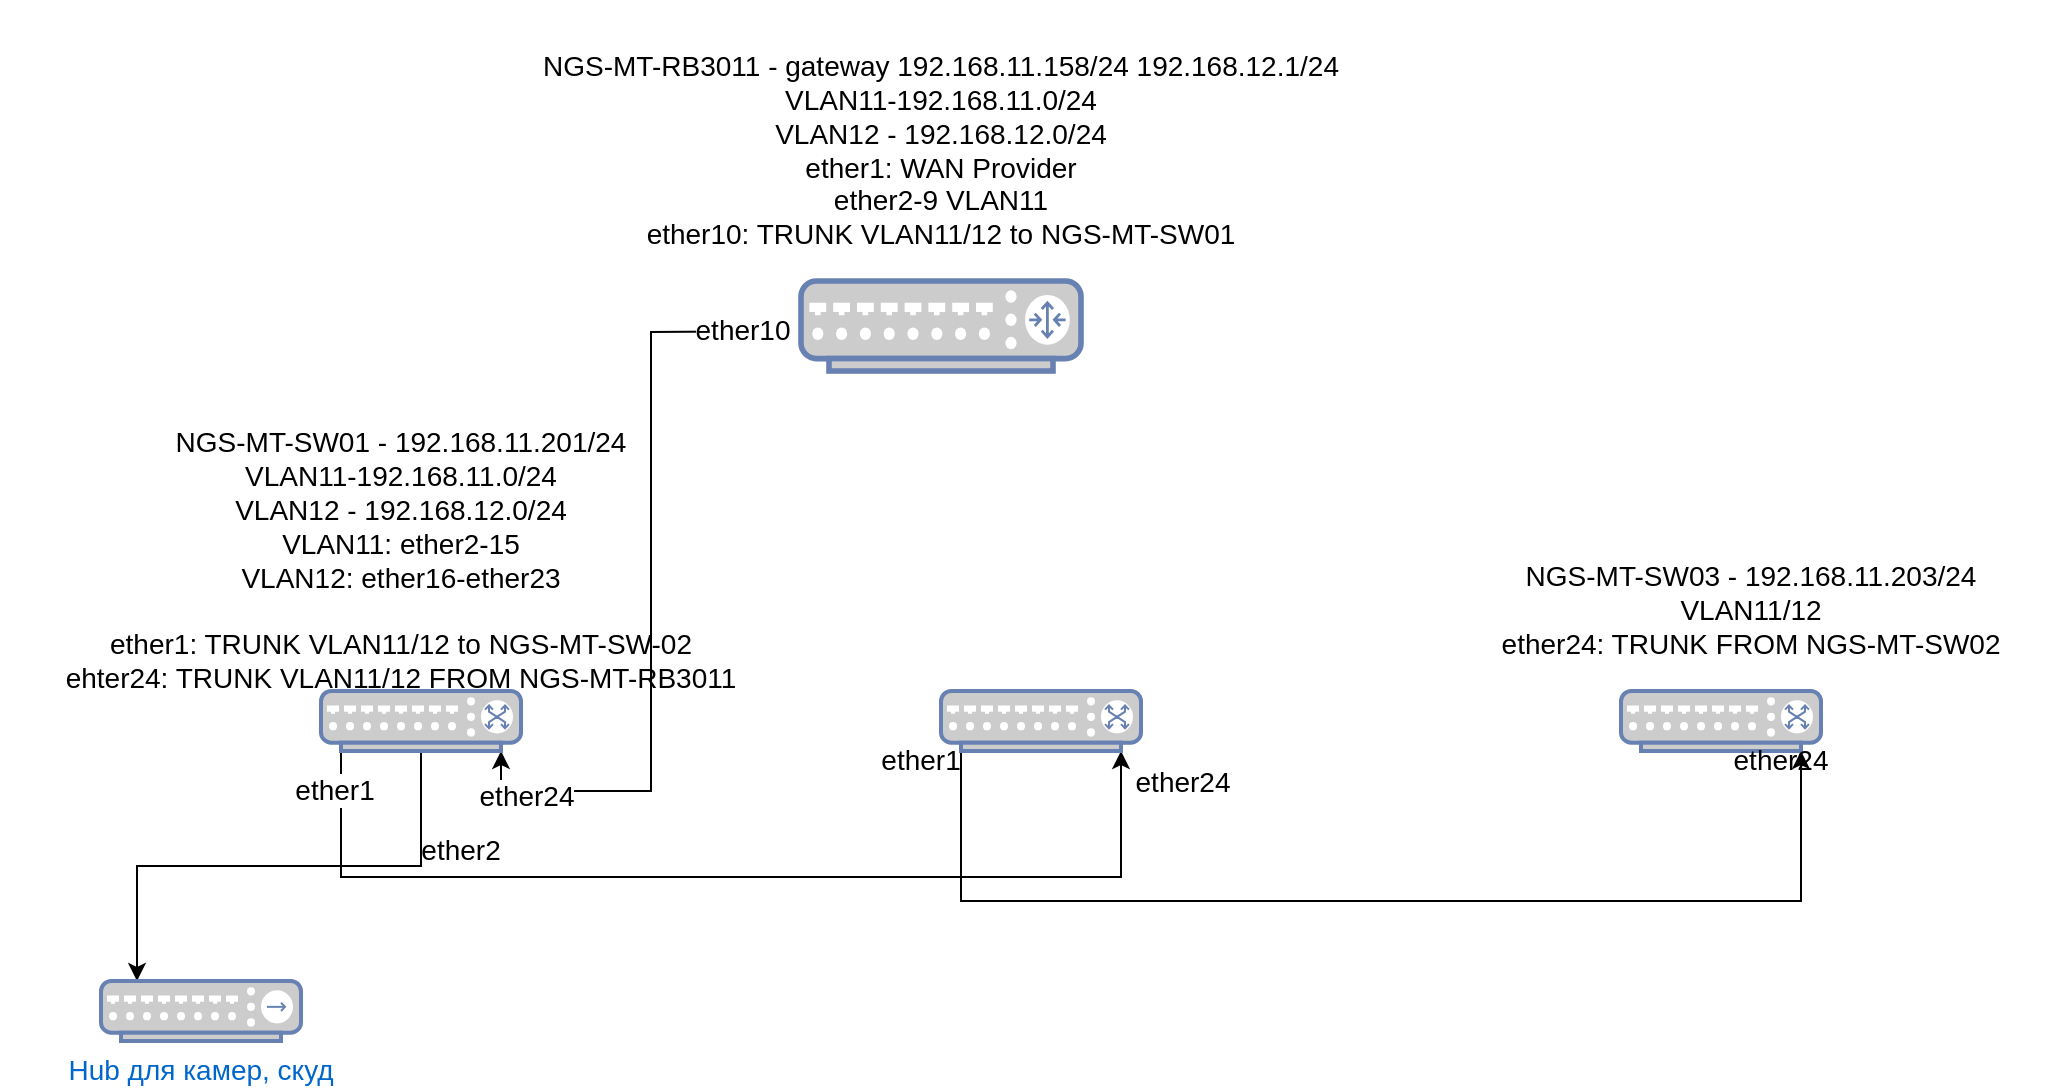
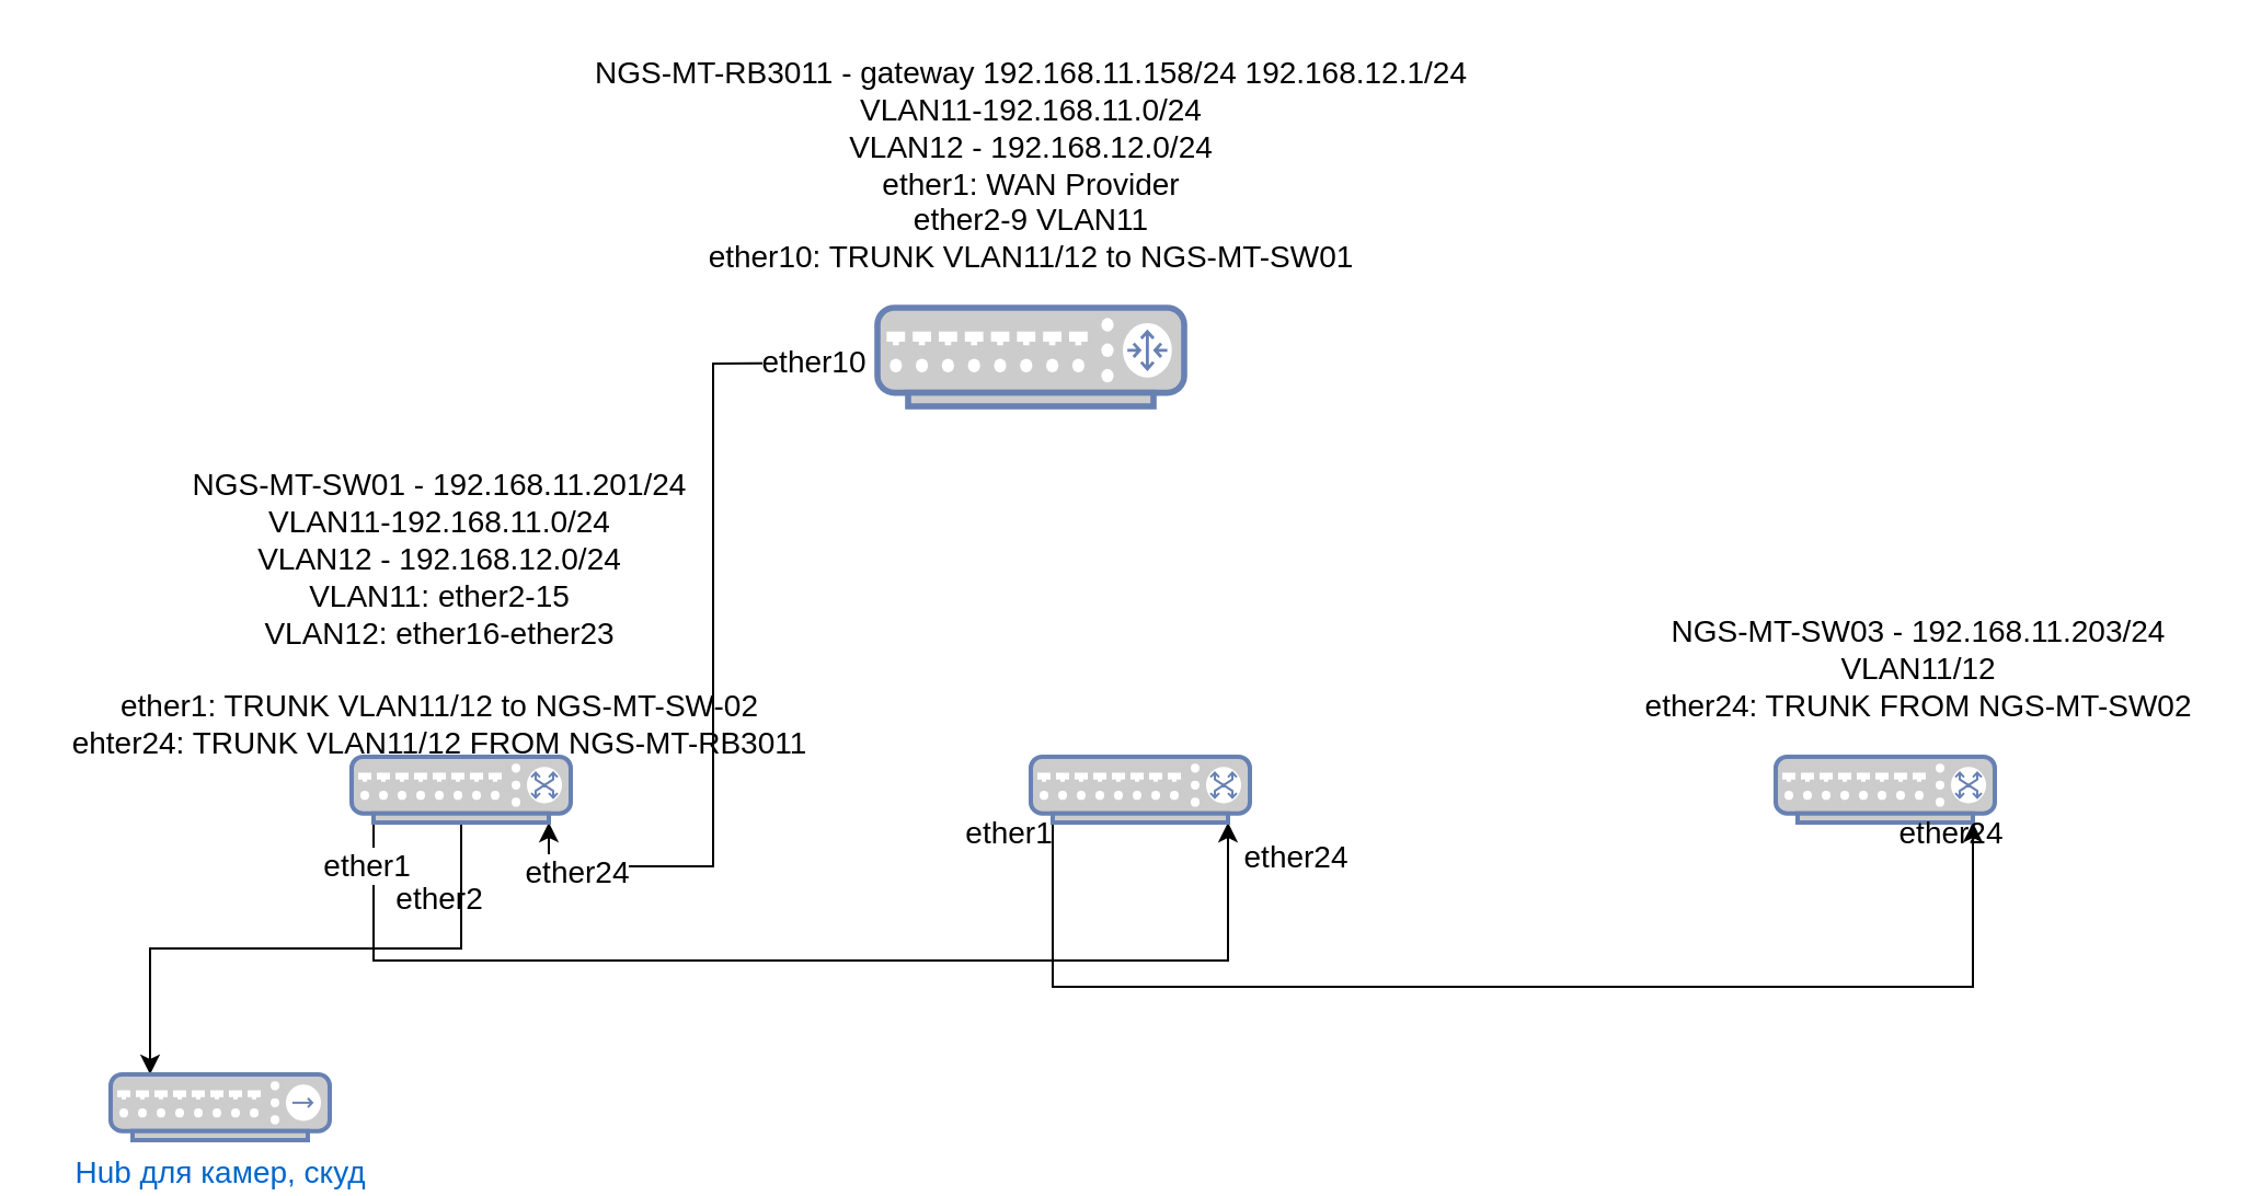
- <mxCell id="20" value="ether2" style="text;html=1;align=center;verticalAlign=middle;resizable=0;points=[];autosize=1;strokeColor=none;fillColor=none;fontSize=14;" vertex="1" parent="1"><mxGeometry x="200" y="410" width="60" height="30" as="geometry" /></mxCell>
+ <mxCell id="20" value="ether2" style="text;html=1;align=center;verticalAlign=middle;resizable=0;points=[];autosize=1;strokeColor=none;fillColor=none;fontSize=14;" vertex="1" parent="1"><mxGeometry x="170" y="395" width="60" height="30" as="geometry" /></mxCell>
